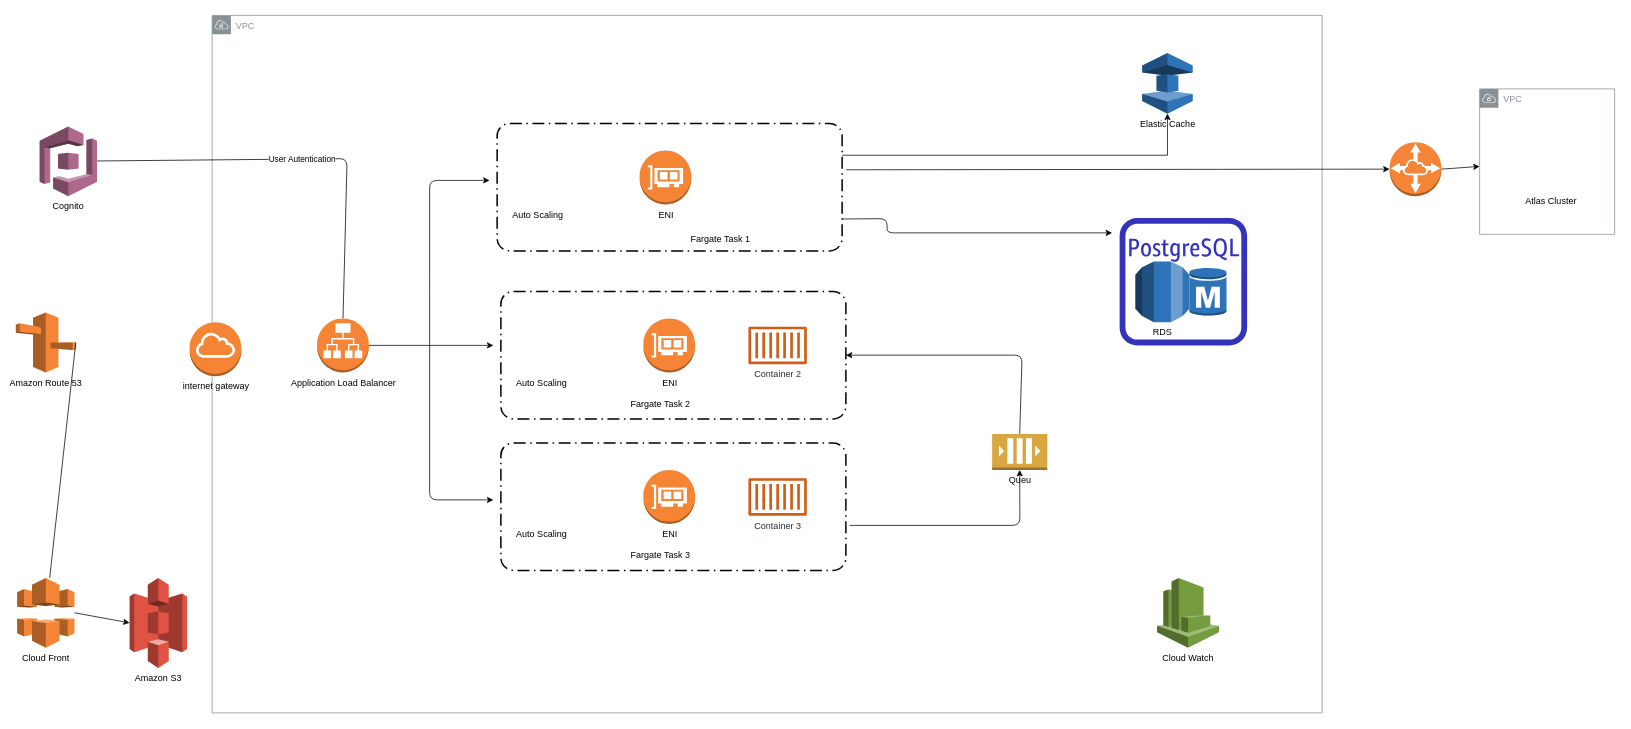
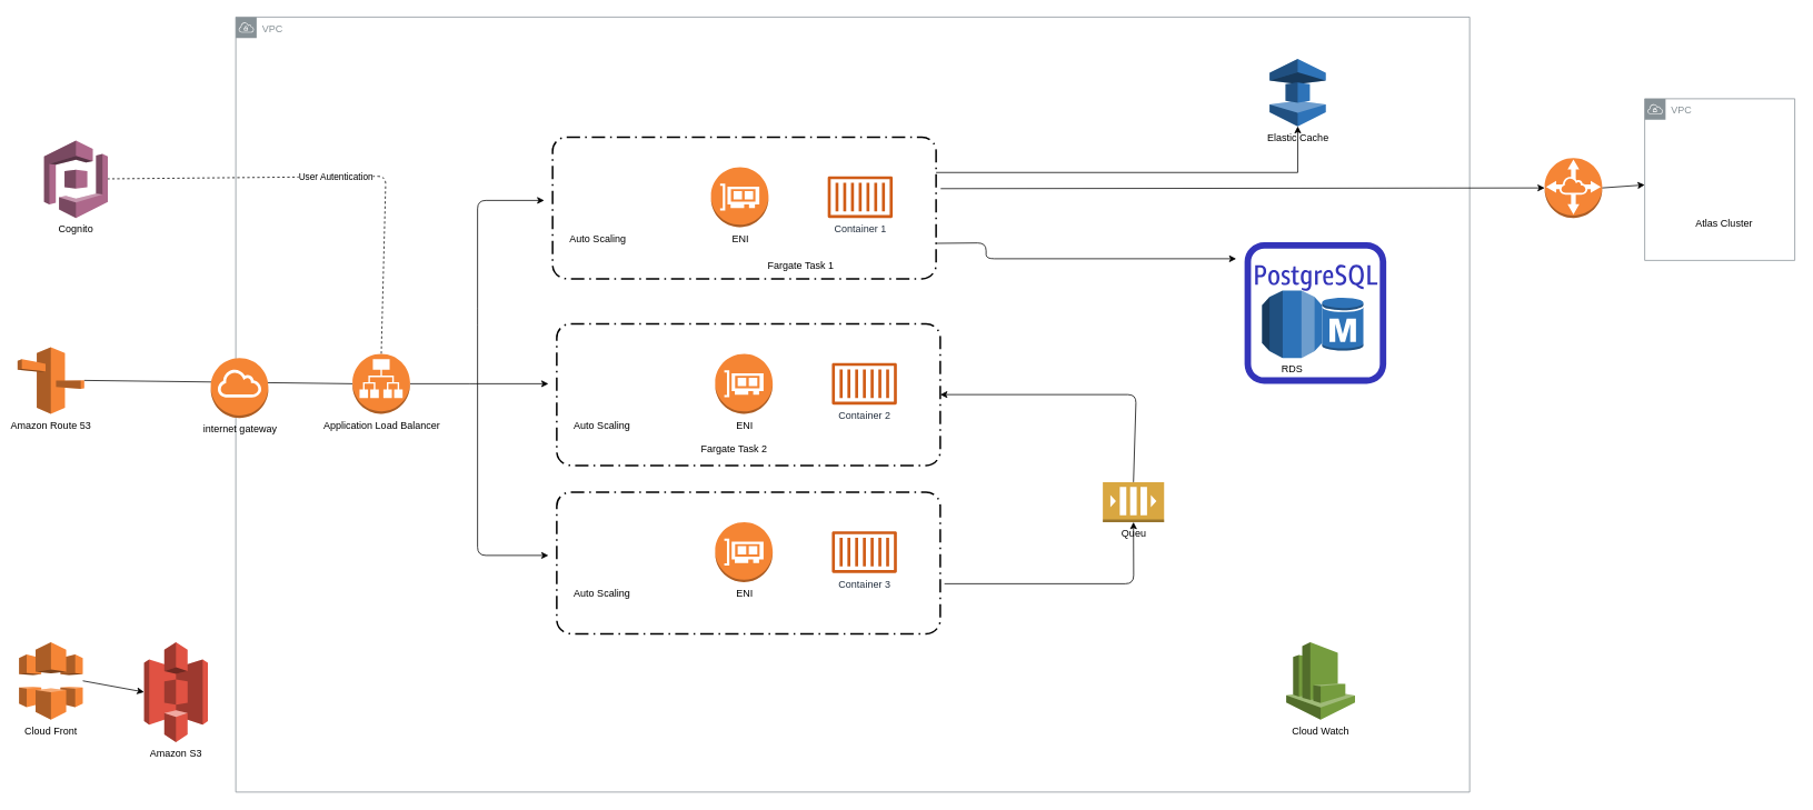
- <mxCell id="12" value="User Autentication" style="endArrow=none;html=1;exitX=0.5;exitY=0;exitDx=0;exitDy=0;exitPerimeter=0;" edge="1" parent="1" source="35" target="11"><mxGeometry width="50" height="50" relative="1" as="geometry"><mxPoint x="-438" y="230" as="sourcePoint" /><mxPoint x="-388" y="180" as="targetPoint" /><Array as="points"><mxPoint x="462" y="211" /></Array></mxGeometry></mxCell>
+ <mxCell id="12" value="User Autentication" style="endArrow=none;html=1;exitX=0.5;exitY=0;exitDx=0;exitDy=0;exitPerimeter=0;dashed=1;" edge="1" parent="1" source="35" target="11"><mxGeometry width="50" height="50" relative="1" as="geometry"><mxPoint x="-438" y="230" as="sourcePoint" /><mxPoint x="-388" y="180" as="targetPoint" /><Array as="points"><mxPoint x="462" y="211" /></Array></mxGeometry></mxCell>
+ <mxCell id="20" value="Container 1" style="outlineConnect=0;fontColor=#232F3E;gradientColor=none;fillColor=#D05C17;strokeColor=none;dashed=0;verticalLabelPosition=bottom;verticalAlign=top;align=center;html=1;fontSize=12;fontStyle=0;aspect=fixed;pointerEvents=1;shape=mxgraph.aws4.container_1;" vertex="1" parent="1"><mxGeometry x="992" y="211" width="78" height="50" as="geometry" /></mxCell>
- <mxCell id="10" value="" style="endArrow=none;html=1;exitX=1;exitY=0.5;exitDx=0;exitDy=0;exitPerimeter=0;" edge="1" parent="1" source="6" target="7"><mxGeometry width="50" height="50" relative="1" as="geometry"><mxPoint x="-640" y="304" as="sourcePoint" /><mxPoint x="-500" y="294" as="targetPoint" /></mxGeometry></mxCell>
+ <mxCell id="10" value="" style="endArrow=none;html=1;entryX=0;entryY=0.5;entryDx=0;entryDy=0;exitX=1;exitY=0.5;exitDx=0;exitDy=0;exitPerimeter=0;entryPerimeter=0;" edge="1" parent="1" source="6" target="35"><mxGeometry width="50" height="50" relative="1" as="geometry"><mxPoint x="-640" y="304" as="sourcePoint" /><mxPoint x="-500" y="294" as="targetPoint" /></mxGeometry></mxCell>
- <mxCell id="33" value="Fargate Task 3" style="text;html=1;strokeColor=none;fillColor=none;align=center;verticalAlign=middle;whiteSpace=wrap;rounded=0;" vertex="1" parent="1"><mxGeometry x="785" y="730" width="190" height="20" as="geometry" /></mxCell>
